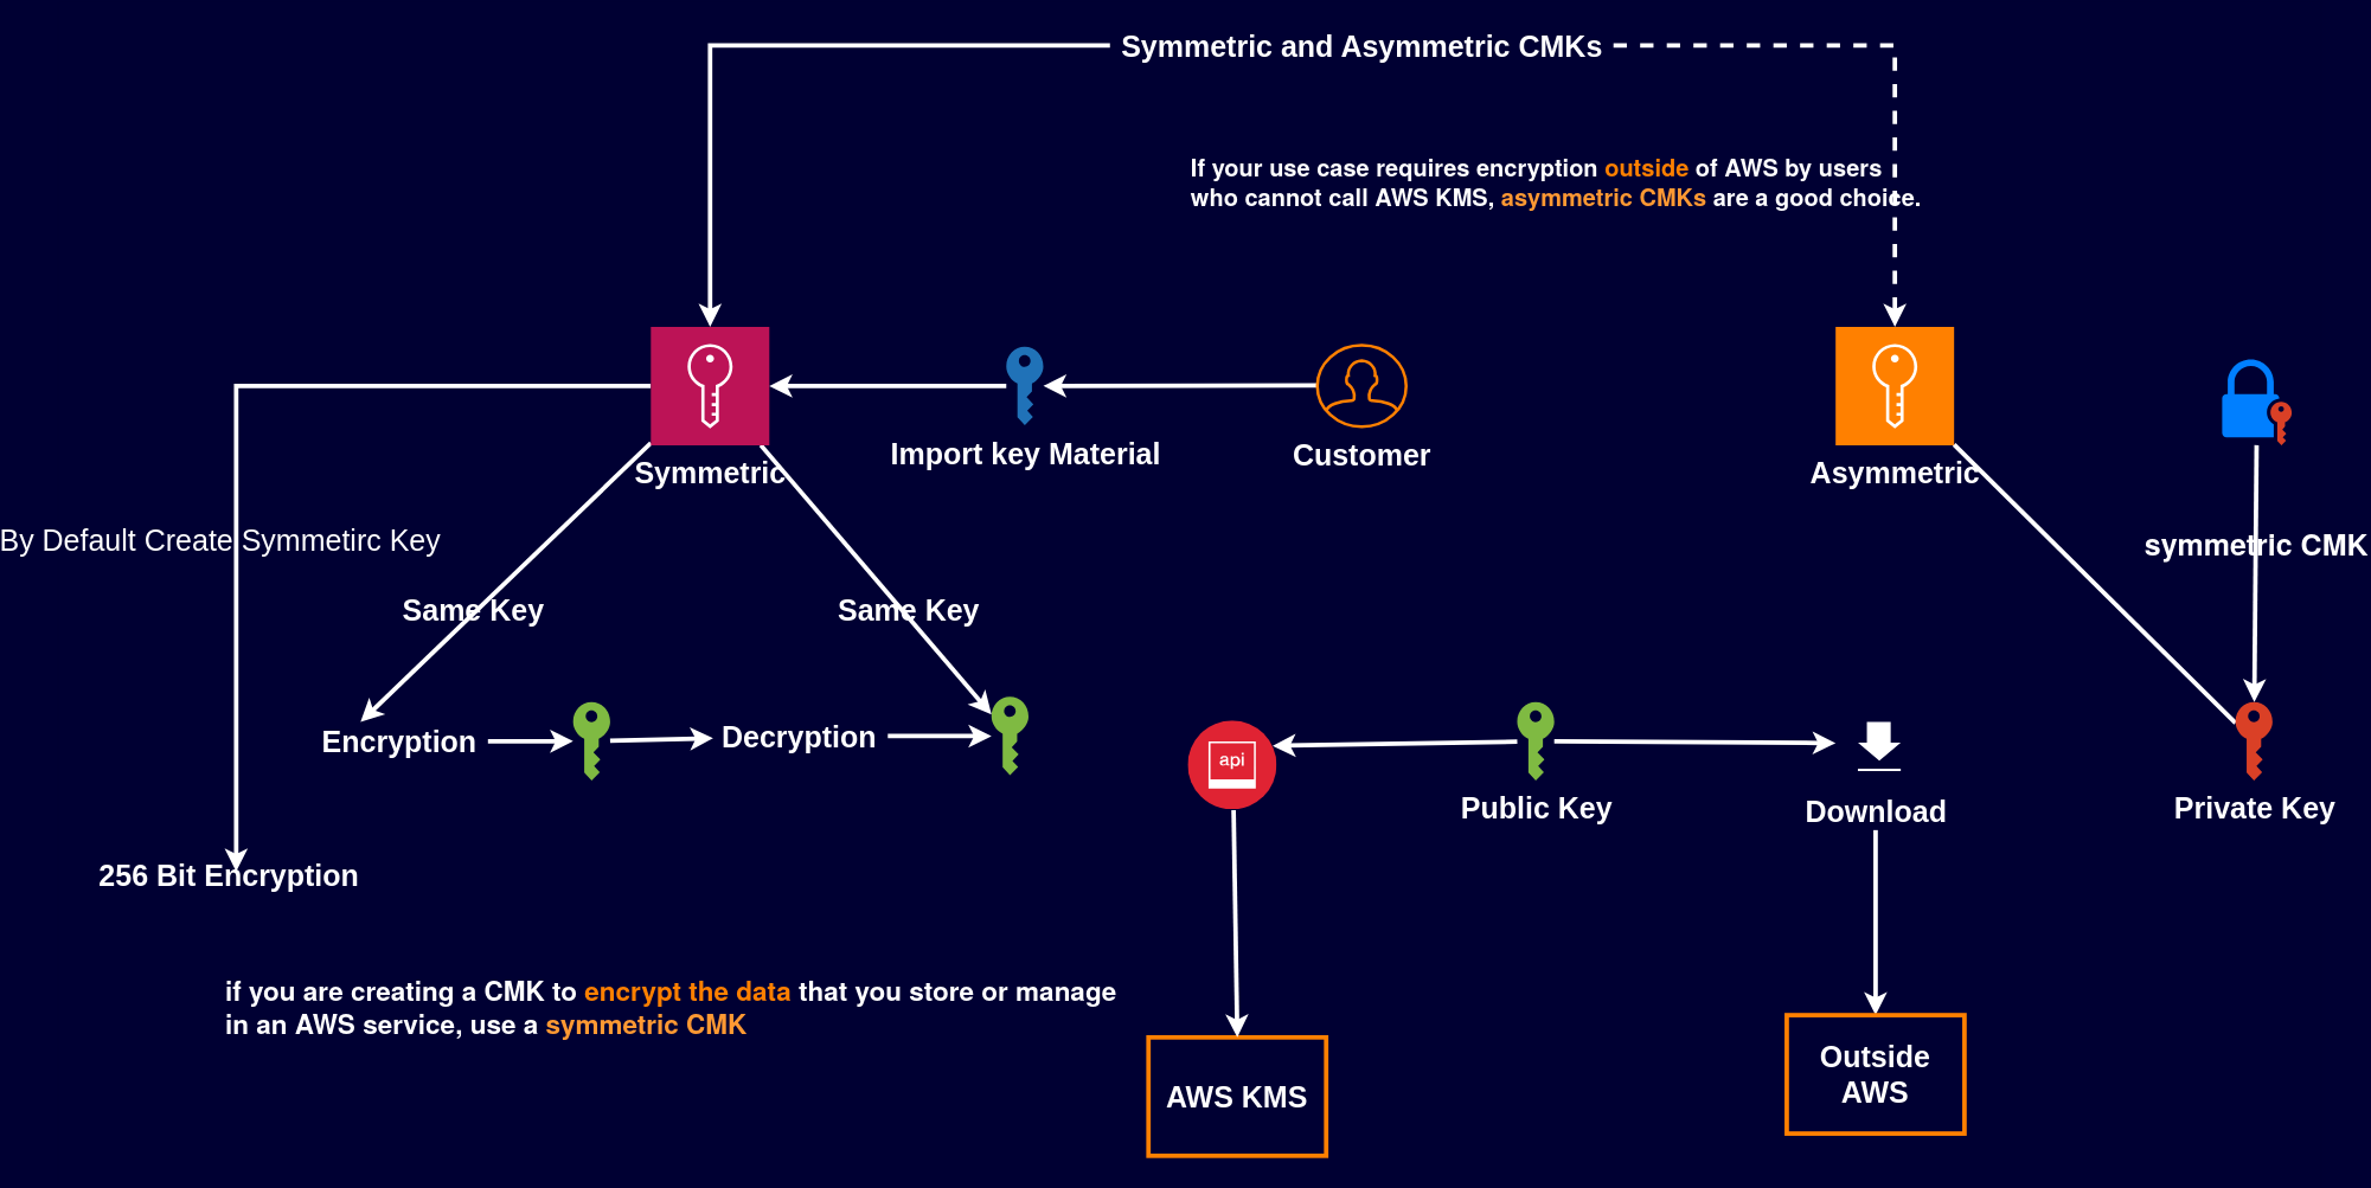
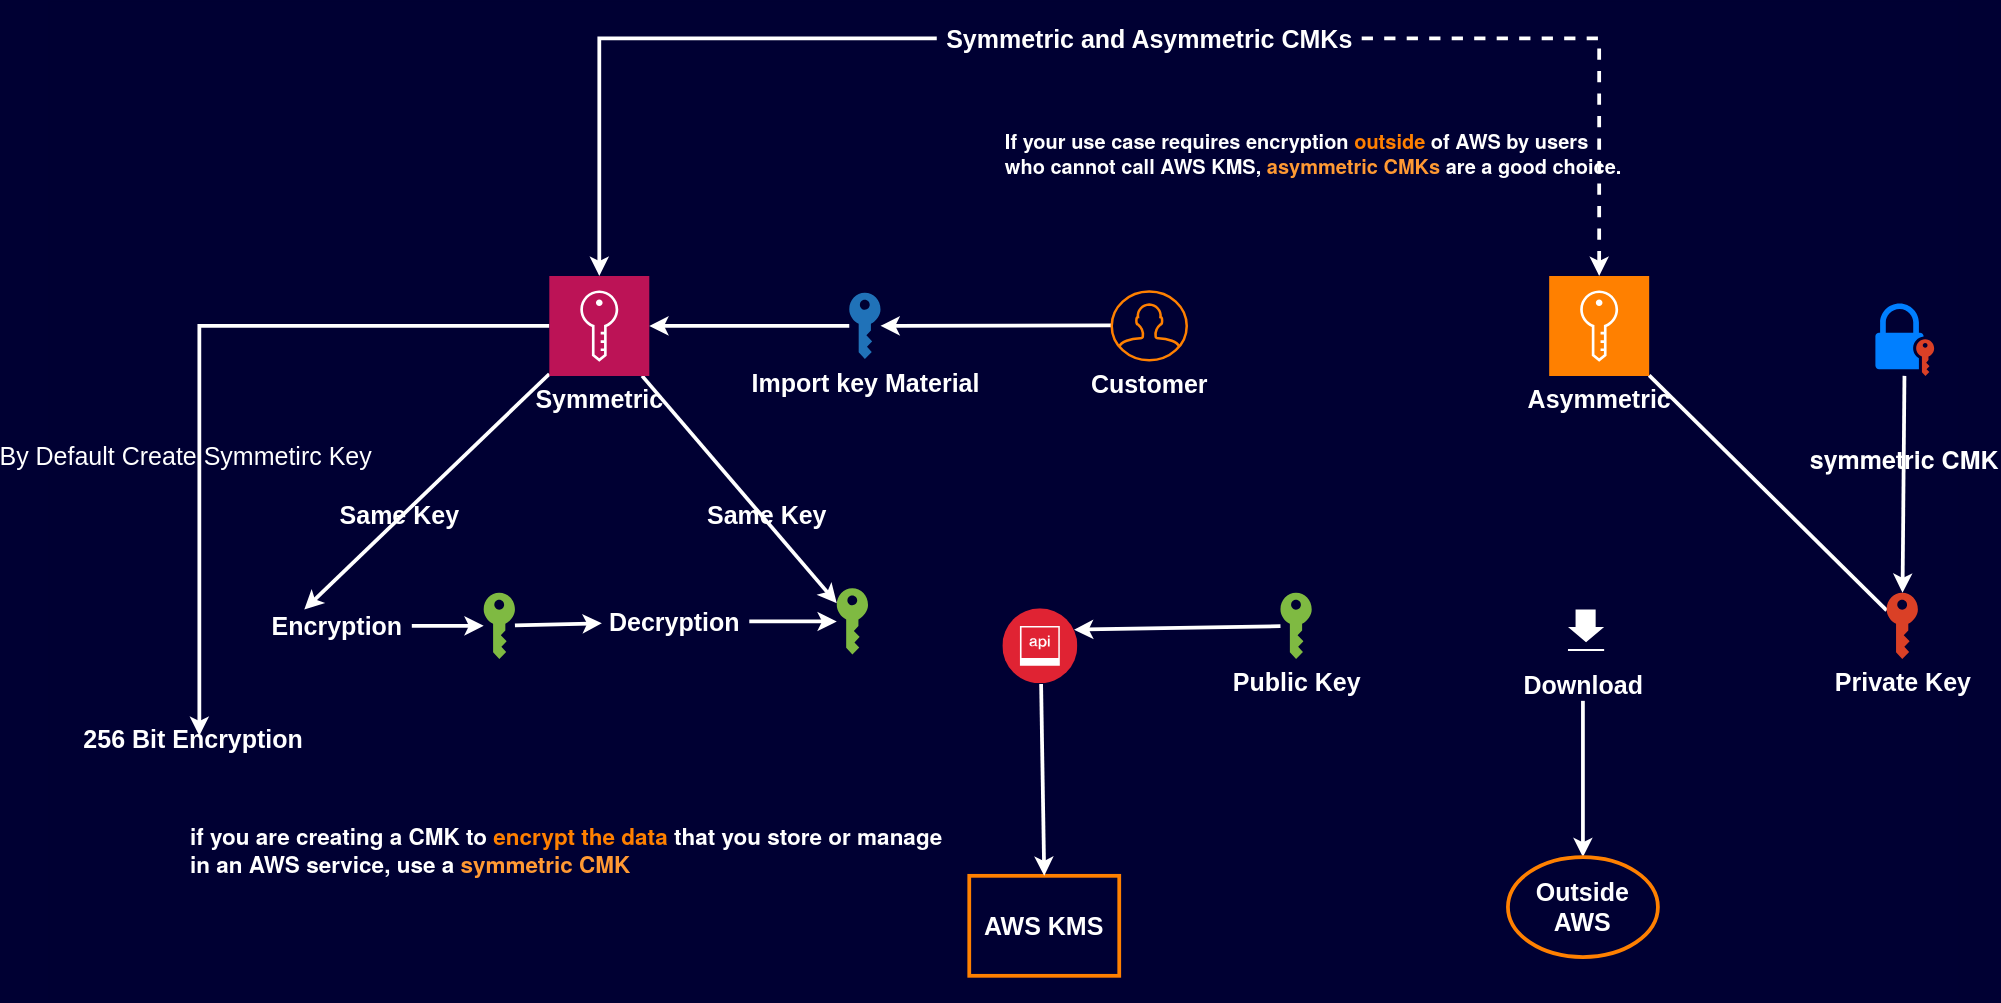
- <mxCell id="27" style="edgeStyle=none;rounded=0;orthogonalLoop=1;jettySize=auto;html=1;strokeColor=#FFFFFF;strokeWidth=3;fontColor=#FFFFFF;" edge="1" parent="1" source="28" target="34"><mxGeometry relative="1" as="geometry" /></mxCell>
- <mxCell id="35" value="&lt;b&gt;&lt;font style=&quot;font-size: 20px&quot;&gt;Outside AWS&lt;/font&gt;&lt;/b&gt;" style="rounded=0;whiteSpace=wrap;html=1;shadow=0;labelBackgroundColor=none;strokeColor=#FF8000;strokeWidth=3;fillColor=none;fontColor=#FFFFFF;" vertex="1" parent="1"><mxGeometry x="1167" y="685" width="120" height="80" as="geometry" /></mxCell>
+ <mxCell id="35" value="&lt;b&gt;&lt;font style=&quot;font-size: 20px&quot;&gt;Outside AWS&lt;/font&gt;&lt;/b&gt;" style="ellipse;whiteSpace=wrap;html=1;shadow=0;labelBackgroundColor=none;strokeColor=#FF8000;strokeWidth=3;fillColor=none;fontColor=#FFFFFF;" vertex="1" parent="1"><mxGeometry x="1167" y="685" width="120" height="80" as="geometry" /></mxCell>
